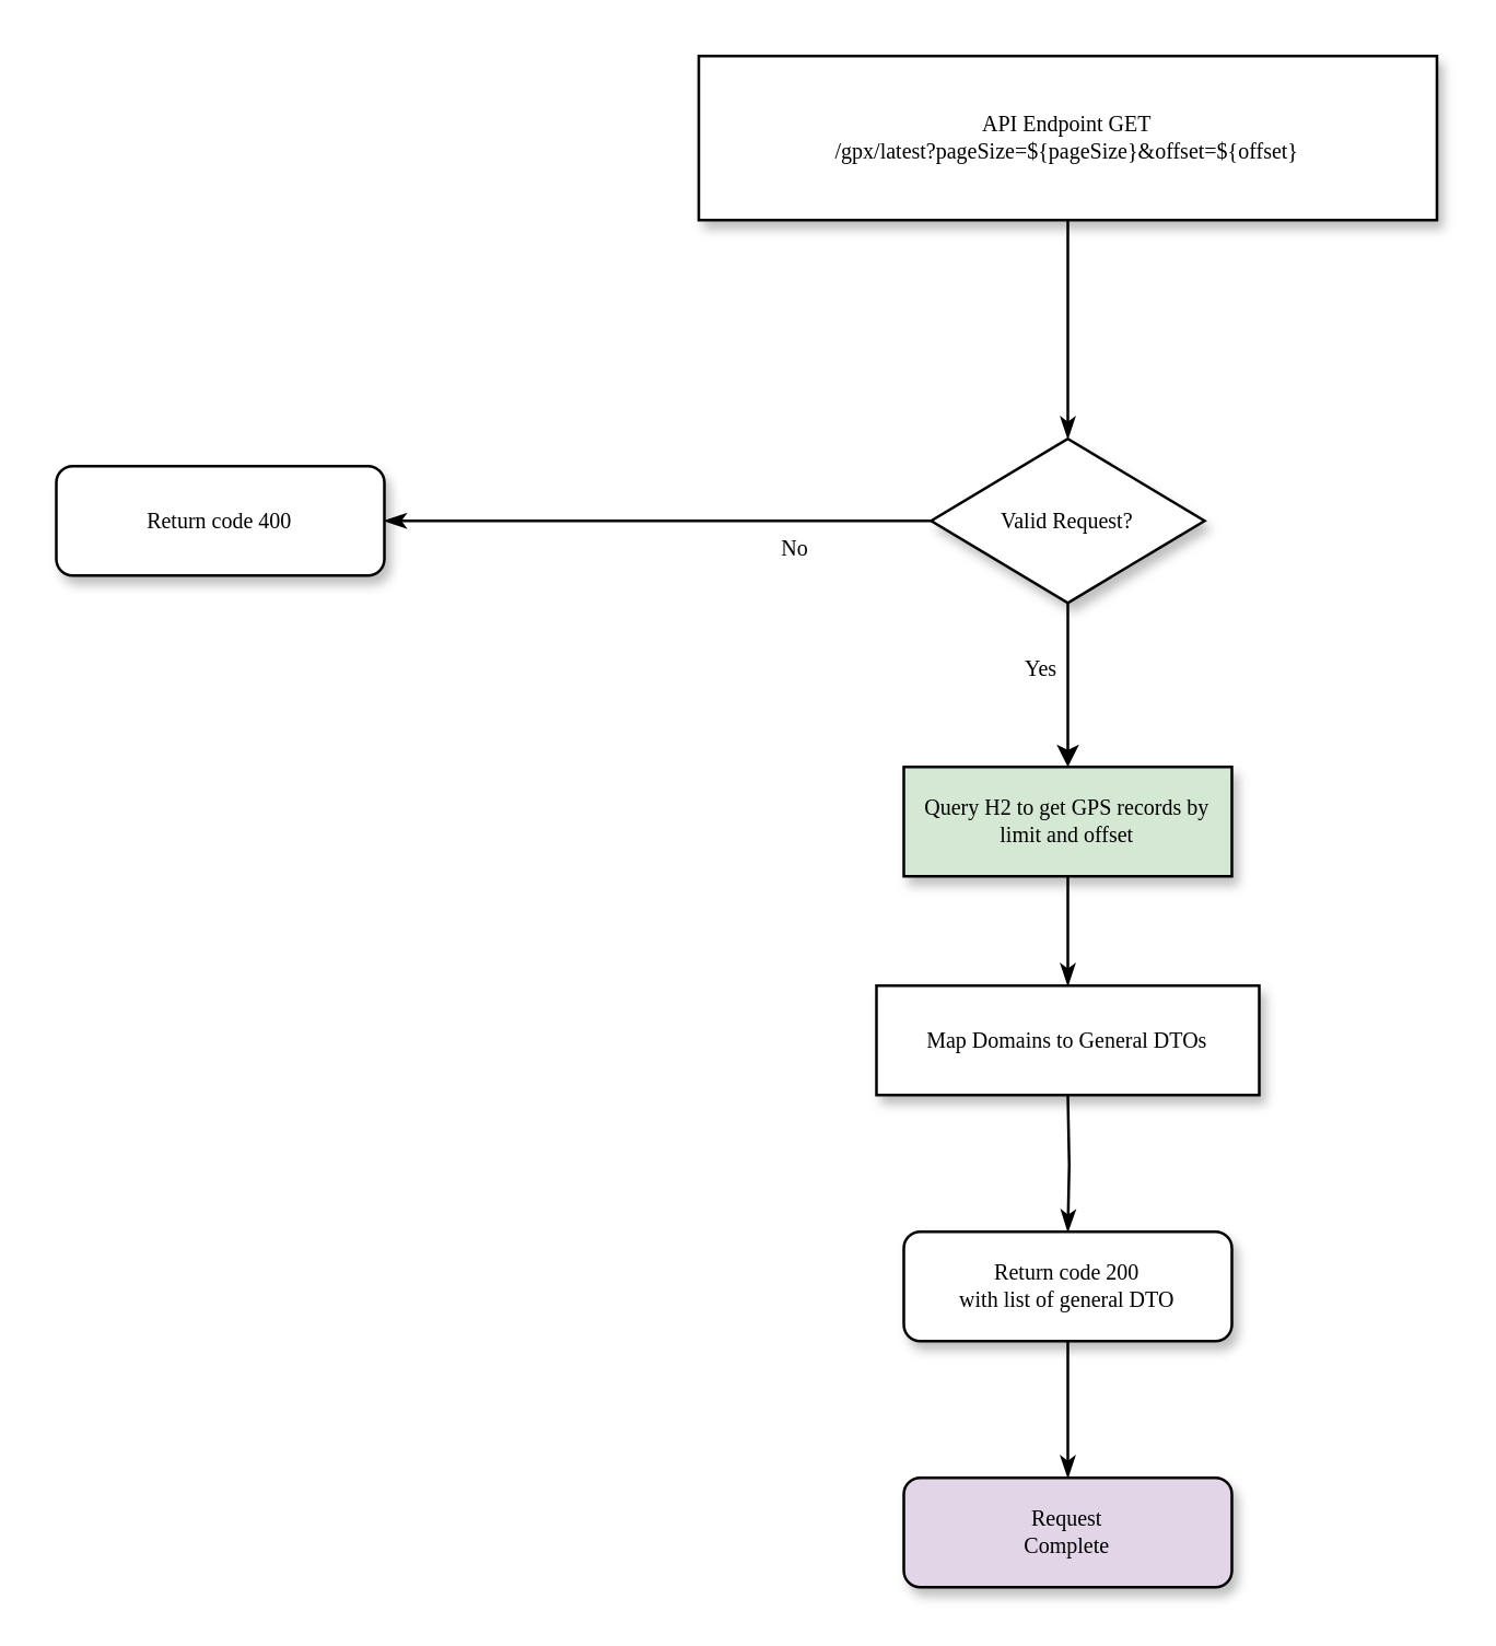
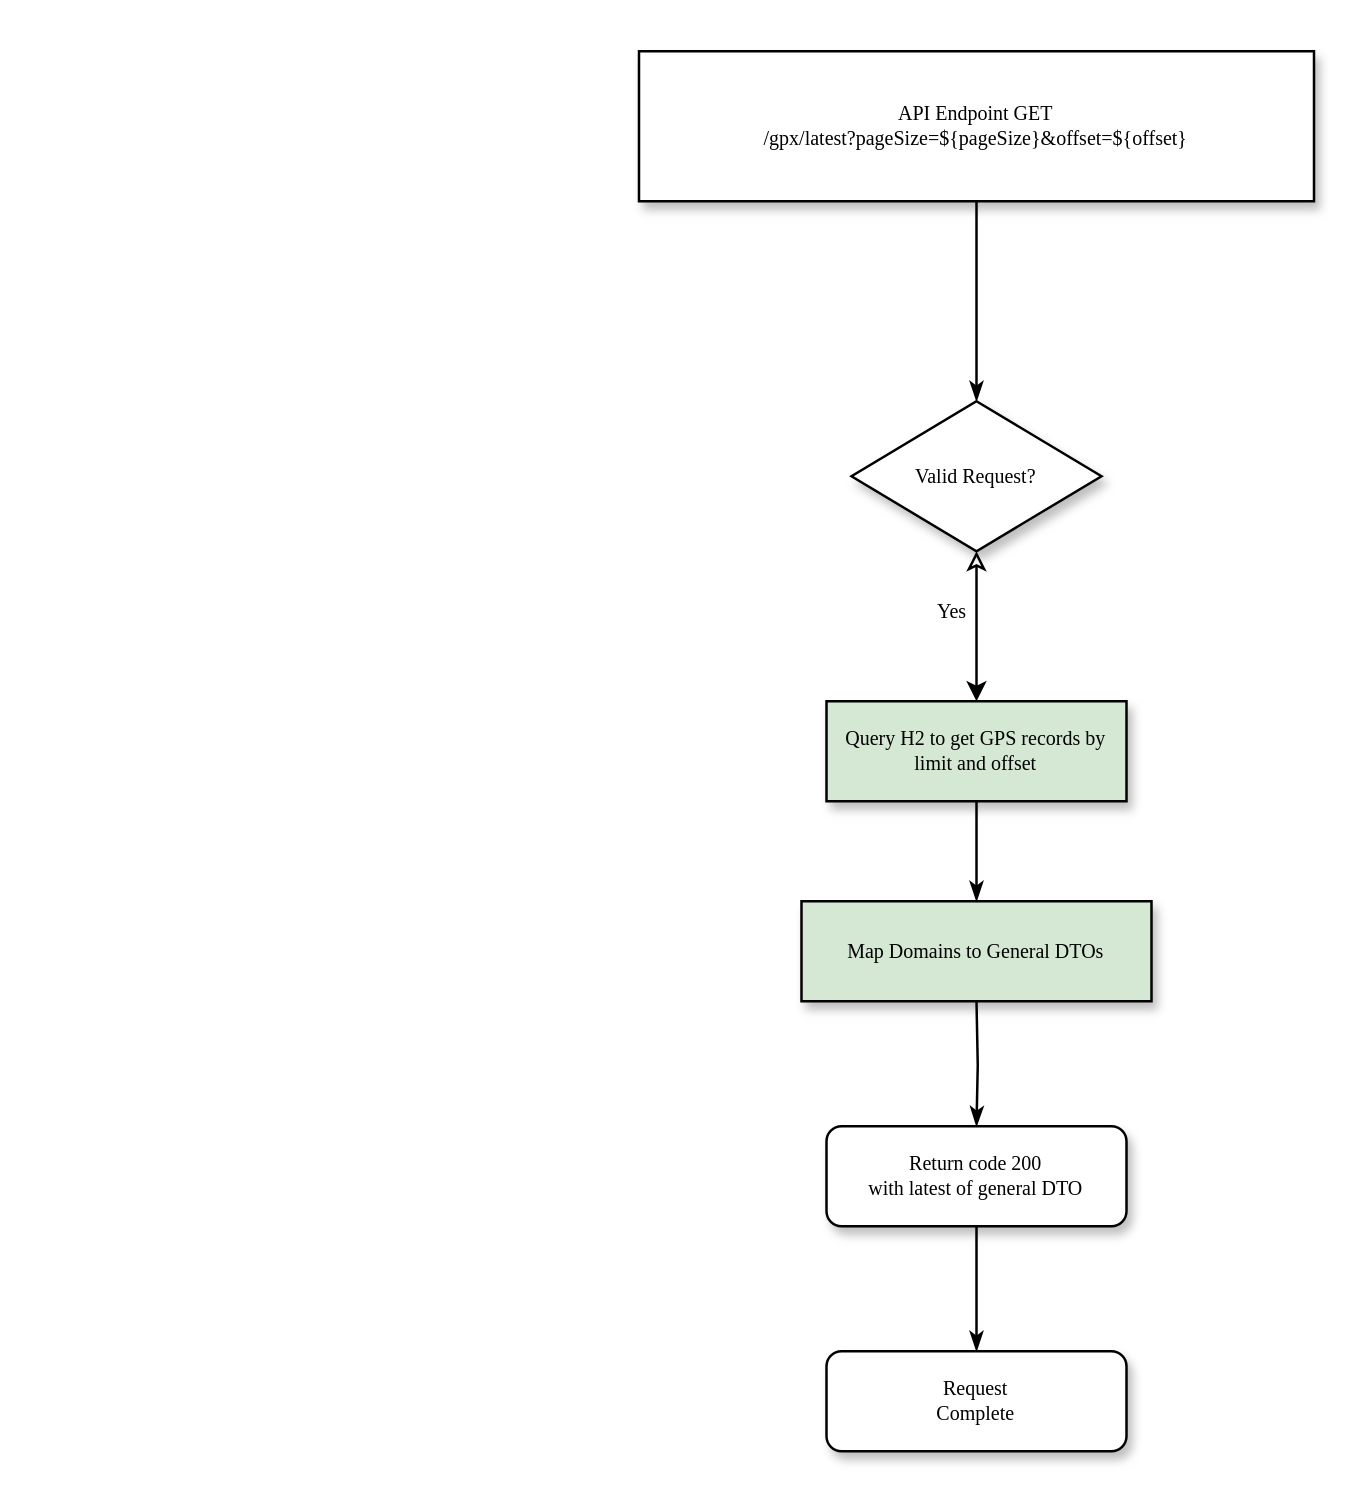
- <mxCell id="6" value="Return code 400" style="whiteSpace=wrap;html=1;rounded=1;shadow=1;labelBackgroundColor=none;strokeColor=#000000;strokeWidth=1;fillColor=#ffffff;fontFamily=Verdana;fontSize=8;fontColor=#000000;align=center;" vertex="1" parent="1"><mxGeometry x="20" y="170" width="120" height="40" as="geometry" /></mxCell>
- <mxCell id="4" value="No" style="edgeStyle=orthogonalEdgeStyle;rounded=0;html=1;labelBackgroundColor=none;startSize=5;endArrow=classicThin;endFill=1;endSize=5;jettySize=auto;orthogonalLoop=1;strokeColor=#000000;strokeWidth=1;fontFamily=Verdana;fontSize=8;fontColor=#000000;" edge="1" parent="1" source="5" target="6"><mxGeometry x="-0.5" y="10" relative="1" as="geometry"><mxPoint as="offset" /></mxGeometry></mxCell>
- <mxCell id="11" value="Yes" style="edgeStyle=orthogonalEdgeStyle;rounded=0;html=1;labelBackgroundColor=none;startSize=5;endArrow=none;endFill=0;endSize=5;jettySize=auto;orthogonalLoop=1;strokeColor=#000000;strokeWidth=1;fontFamily=Verdana;fontSize=8;fontColor=#000000;startArrow=classic;startFill=1;entryX=0.5;entryY=1;entryDx=0;entryDy=0;exitX=0.5;exitY=0;exitDx=0;exitDy=0;" edge="1" parent="1" source="8" target="5"><mxGeometry x="0.213" y="10" relative="1" as="geometry"><mxPoint as="offset" /><mxPoint x="390" y="275" as="sourcePoint" /><mxPoint x="350" y="200" as="targetPoint" /></mxGeometry></mxCell>
+ <mxCell id="11" value="Yes" style="edgeStyle=orthogonalEdgeStyle;rounded=0;html=1;labelBackgroundColor=none;startSize=5;endArrow=classic;endFill=0;endSize=5;jettySize=auto;orthogonalLoop=1;strokeColor=#000000;strokeWidth=1;fontFamily=Verdana;fontSize=8;fontColor=#000000;startArrow=classic;startFill=1;entryX=0.5;entryY=1;entryDx=0;entryDy=0;exitX=0.5;exitY=0;exitDx=0;exitDy=0;" edge="1" parent="1" source="8" target="5"><mxGeometry x="0.213" y="10" relative="1" as="geometry"><mxPoint as="offset" /><mxPoint x="390" y="275" as="sourcePoint" /><mxPoint x="350" y="200" as="targetPoint" /></mxGeometry></mxCell>
- <mxCell id="7" value="Map Domains to General DTOs" style="whiteSpace=wrap;html=1;rounded=0;shadow=1;labelBackgroundColor=none;strokeColor=#000000;strokeWidth=1;fillColor=#ffffff;fontFamily=Verdana;fontSize=8;fontColor=#000000;align=center;spacing=6;" vertex="1" parent="1"><mxGeometry x="320" y="360" width="140" height="40" as="geometry" /></mxCell>
+ <mxCell id="7" value="Map Domains to General DTOs" style="whiteSpace=wrap;html=1;rounded=0;shadow=1;labelBackgroundColor=none;strokeColor=#000000;strokeWidth=1;fillColor=#d5e8d4;fontFamily=Verdana;fontSize=8;fontColor=#000000;align=center;spacing=6;" vertex="1" parent="1"><mxGeometry x="320" y="360" width="140" height="40" as="geometry" /></mxCell>
- <mxCell id="10" value="Return code 200&lt;br&gt;with list of general DTO" style="rounded=1;whiteSpace=wrap;html=1;shadow=1;labelBackgroundColor=none;strokeColor=#000000;strokeWidth=1;fillColor=#ffffff;fontFamily=Verdana;fontSize=8;fontColor=#000000;align=center;" vertex="1" parent="1"><mxGeometry x="330" y="450" width="120" height="40" as="geometry" /></mxCell>
+ <mxCell id="10" value="Return code 200&lt;br&gt;with latest of general DTO" style="rounded=1;whiteSpace=wrap;html=1;shadow=1;labelBackgroundColor=none;strokeColor=#000000;strokeWidth=1;fillColor=#ffffff;fontFamily=Verdana;fontSize=8;fontColor=#000000;align=center;" vertex="1" parent="1"><mxGeometry x="330" y="450" width="120" height="40" as="geometry" /></mxCell>
- <mxCell id="12" value="Request&lt;br&gt;Complete" style="rounded=1;whiteSpace=wrap;html=1;shadow=1;labelBackgroundColor=none;strokeColor=#000000;strokeWidth=1;fillColor=#e1d5e7;fontFamily=Verdana;fontSize=8;fontColor=#000000;align=center;" vertex="1" parent="1"><mxGeometry x="330" y="540" width="120" height="40" as="geometry" /></mxCell>
+ <mxCell id="12" value="Request&lt;br&gt;Complete" style="rounded=1;whiteSpace=wrap;html=1;shadow=1;labelBackgroundColor=none;strokeColor=#000000;strokeWidth=1;fillColor=#ffffff;fontFamily=Verdana;fontSize=8;fontColor=#000000;align=center;" vertex="1" parent="1"><mxGeometry x="330" y="540" width="120" height="40" as="geometry" /></mxCell>
